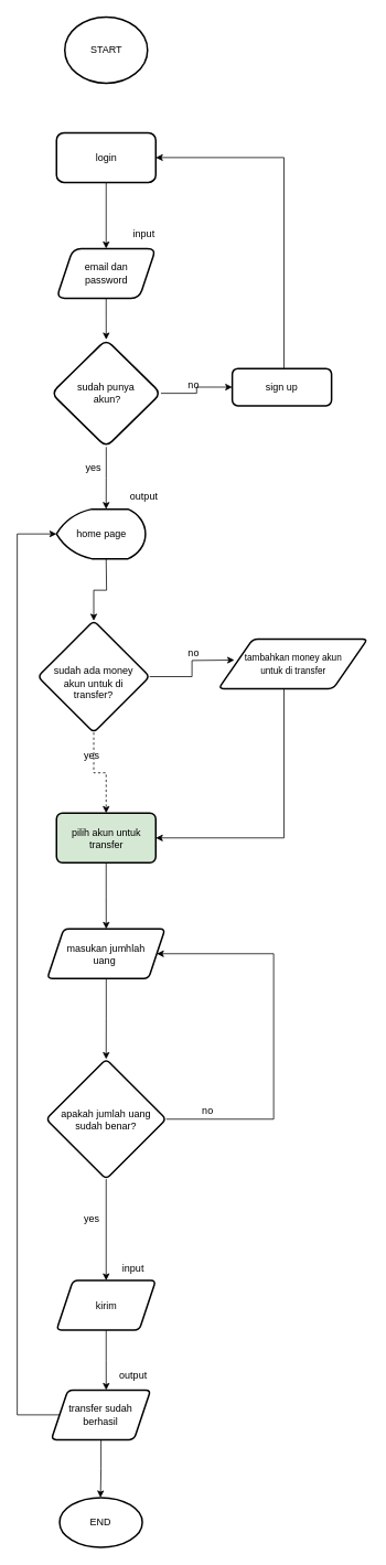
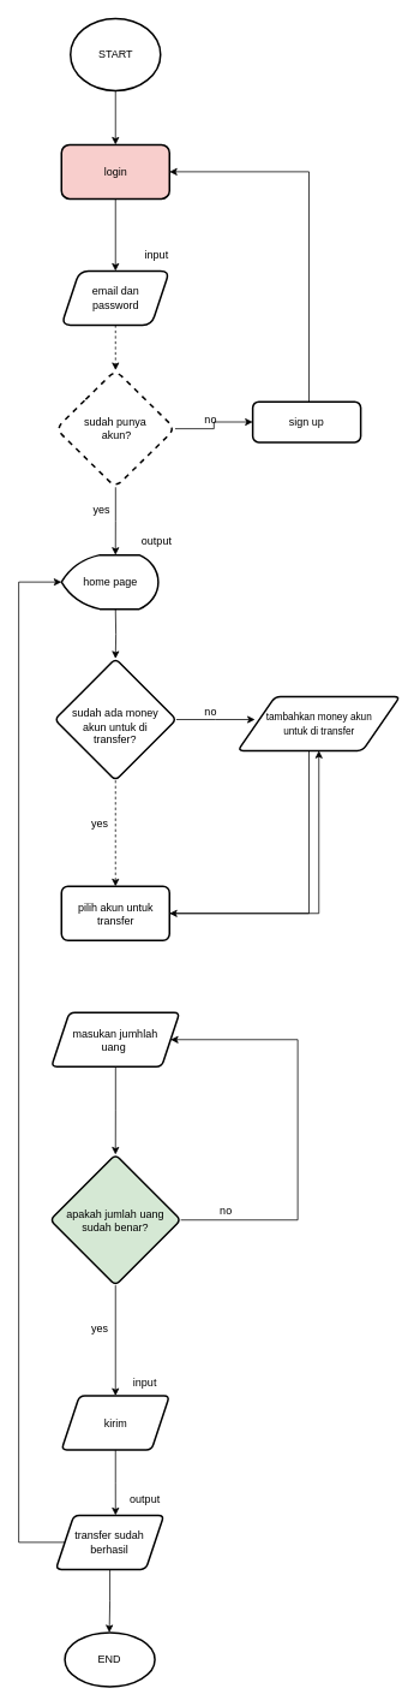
+ <mxCell id="2" value="" style="edgeStyle=orthogonalEdgeStyle;rounded=0;orthogonalLoop=1;jettySize=auto;html=1;" edge="1" parent="1" source="3" target="5"><mxGeometry relative="1" as="geometry" /></mxCell>
- <mxCell id="5" value="login" style="rounded=1;whiteSpace=wrap;html=1;strokeWidth=2;" vertex="1" parent="1"><mxGeometry x="67.5" y="160" width="120" height="60" as="geometry" /></mxCell>
+ <mxCell id="5" value="login" style="rounded=1;whiteSpace=wrap;html=1;strokeWidth=2;fillColor=#f8cecc;" vertex="1" parent="1"><mxGeometry x="67.5" y="160" width="120" height="60" as="geometry" /></mxCell>
- <mxCell id="6" value="" style="edgeStyle=orthogonalEdgeStyle;rounded=0;orthogonalLoop=1;jettySize=auto;html=1;" edge="1" parent="1" source="7" target="10"><mxGeometry relative="1" as="geometry" /></mxCell>
+ <mxCell id="6" value="" style="edgeStyle=orthogonalEdgeStyle;rounded=0;orthogonalLoop=1;jettySize=auto;html=1;dashed=1;" edge="1" parent="1" source="7" target="10"><mxGeometry relative="1" as="geometry" /></mxCell>
- <mxCell id="10" value="sudah punya&lt;br&gt;&amp;nbsp;akun?" style="rhombus;whiteSpace=wrap;html=1;rounded=1;strokeWidth=2;" vertex="1" parent="1"><mxGeometry x="61.25" y="410" width="132.5" height="130" as="geometry" /></mxCell>
+ <mxCell id="10" value="sudah punya&lt;br&gt;&amp;nbsp;akun?" style="rhombus;whiteSpace=wrap;html=1;rounded=1;strokeWidth=2;dashed=1;" vertex="1" parent="1"><mxGeometry x="61.25" y="410" width="132.5" height="130" as="geometry" /></mxCell>
- <mxCell id="20" value="&lt;font style=&quot;font-size: 12px;&quot;&gt;&lt;br&gt;sudah ada money &lt;br&gt;akun untuk di &lt;br&gt;transfer?&lt;/font&gt;" style="rhombus;whiteSpace=wrap;html=1;strokeWidth=2;rounded=1;arcSize=12;" vertex="1" parent="1"><mxGeometry x="45" y="750" width="135" height="135" as="geometry" /></mxCell>
+ <mxCell id="20" value="&lt;font style=&quot;font-size: 12px;&quot;&gt;&lt;br&gt;sudah ada money &lt;br&gt;akun untuk di &lt;br&gt;transfer?&lt;/font&gt;" style="rhombus;whiteSpace=wrap;html=1;strokeWidth=2;rounded=1;arcSize=12;" vertex="1" parent="1"><mxGeometry x="60" y="730" width="135" height="135" as="geometry" /></mxCell>
- <mxCell id="24" value="pilih akun untuk transfer" style="rounded=1;whiteSpace=wrap;html=1;strokeWidth=2;arcSize=12;fillColor=#d5e8d4;" vertex="1" parent="1"><mxGeometry x="67.5" y="982.5" width="120" height="60" as="geometry" /></mxCell>
+ <mxCell id="24" value="pilih akun untuk transfer" style="rounded=1;whiteSpace=wrap;html=1;strokeWidth=2;arcSize=12;" vertex="1" parent="1"><mxGeometry x="67.5" y="982.5" width="120" height="60" as="geometry" /></mxCell>
- <mxCell id="23" value="" style="edgeStyle=orthogonalEdgeStyle;rounded=0;orthogonalLoop=1;jettySize=auto;html=1;" edge="1" parent="1" source="24" target="27"><mxGeometry relative="1" as="geometry" /></mxCell>
+ <mxCell id="23" value="" style="edgeStyle=orthogonalEdgeStyle;rounded=0;orthogonalLoop=1;jettySize=auto;html=1;" edge="1" parent="1" source="24" target="25"><mxGeometry relative="1" as="geometry" /></mxCell>
- <mxCell id="30" value="apakah jumlah uang sudah benar?" style="rhombus;whiteSpace=wrap;html=1;rounded=1;strokeWidth=2;arcSize=12;" vertex="1" parent="1"><mxGeometry x="55" y="1280" width="145" height="145" as="geometry" /></mxCell>
+ <mxCell id="30" value="apakah jumlah uang sudah benar?" style="rhombus;whiteSpace=wrap;html=1;rounded=1;strokeWidth=2;arcSize=12;fillColor=#d5e8d4;" vertex="1" parent="1"><mxGeometry x="55" y="1280" width="145" height="145" as="geometry" /></mxCell>
